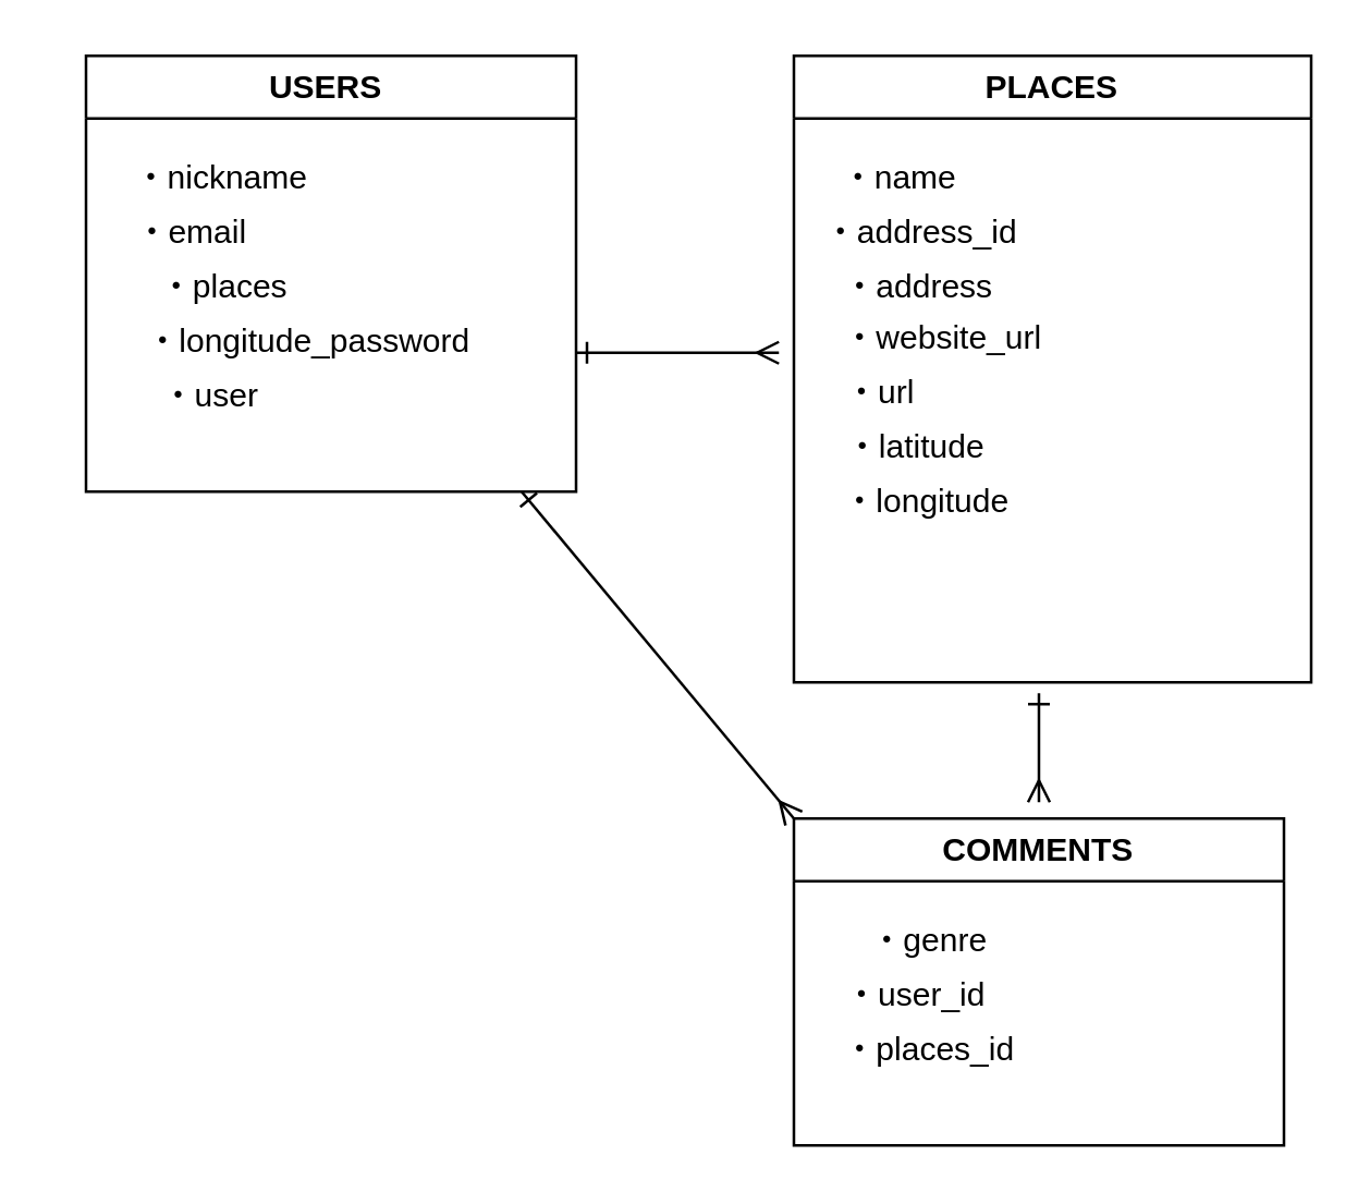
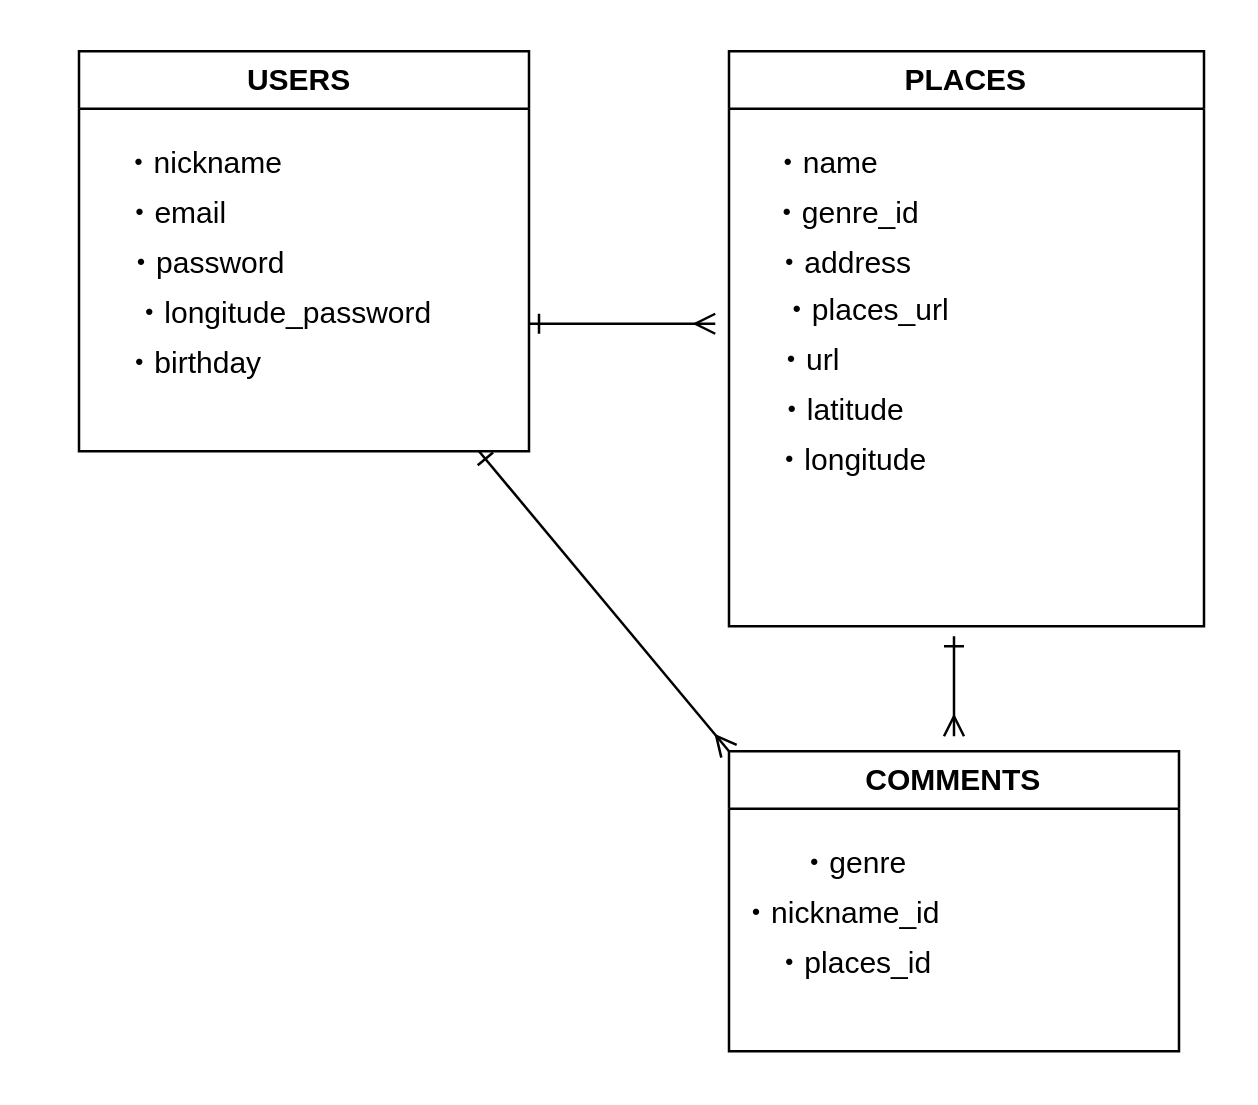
- <mxCell id="10" value="・address_id" style="text;html=1;strokeColor=none;fillColor=none;align=center;verticalAlign=middle;whiteSpace=wrap;rounded=0;" vertex="1" parent="8"><mxGeometry x="-3" y="50" width="100" height="30" as="geometry" /></mxCell>
+ <mxCell id="10" value="・genre_id" style="text;html=1;strokeColor=none;fillColor=none;align=center;verticalAlign=middle;whiteSpace=wrap;rounded=0;" vertex="1" parent="8"><mxGeometry x="-3" y="50" width="100" height="30" as="geometry" /></mxCell>
- <mxCell id="5" value="・places" style="text;html=1;strokeColor=none;fillColor=none;align=center;verticalAlign=middle;whiteSpace=wrap;rounded=0;" vertex="1" parent="2"><mxGeometry x="1" y="70" width="100" height="30" as="geometry" /></mxCell>
+ <mxCell id="5" value="・password" style="text;html=1;strokeColor=none;fillColor=none;align=center;verticalAlign=middle;whiteSpace=wrap;rounded=0;" vertex="1" parent="2"><mxGeometry x="1" y="70" width="100" height="30" as="geometry" /></mxCell>
- <mxCell id="13" value="・website_url" style="text;html=1;strokeColor=none;fillColor=none;align=center;verticalAlign=middle;whiteSpace=wrap;rounded=0;" vertex="1" parent="8"><mxGeometry x="5" y="89" width="100" height="30" as="geometry" /></mxCell>
+ <mxCell id="13" value="・places_url" style="text;html=1;strokeColor=none;fillColor=none;align=center;verticalAlign=middle;whiteSpace=wrap;rounded=0;" vertex="1" parent="8"><mxGeometry x="5" y="89" width="100" height="30" as="geometry" /></mxCell>
- <mxCell id="7" value="・user" style="text;html=1;strokeColor=none;fillColor=none;align=center;verticalAlign=middle;whiteSpace=wrap;rounded=0;" vertex="1" parent="2"><mxGeometry x="-4" y="110" width="100" height="30" as="geometry" /></mxCell>
+ <mxCell id="7" value="・birthday" style="text;html=1;strokeColor=none;fillColor=none;align=center;verticalAlign=middle;whiteSpace=wrap;rounded=0;" vertex="1" parent="2"><mxGeometry x="-4" y="110" width="100" height="30" as="geometry" /></mxCell>
- <mxCell id="18" value="・user_id" style="text;html=1;strokeColor=none;fillColor=none;align=center;verticalAlign=middle;whiteSpace=wrap;rounded=0;" vertex="1" parent="16"><mxGeometry x="-5" y="50" width="100" height="30" as="geometry" /></mxCell>
+ <mxCell id="18" value="・nickname_id" style="text;html=1;strokeColor=none;fillColor=none;align=center;verticalAlign=middle;whiteSpace=wrap;rounded=0;" vertex="1" parent="16"><mxGeometry x="-5" y="50" width="100" height="30" as="geometry" /></mxCell>
